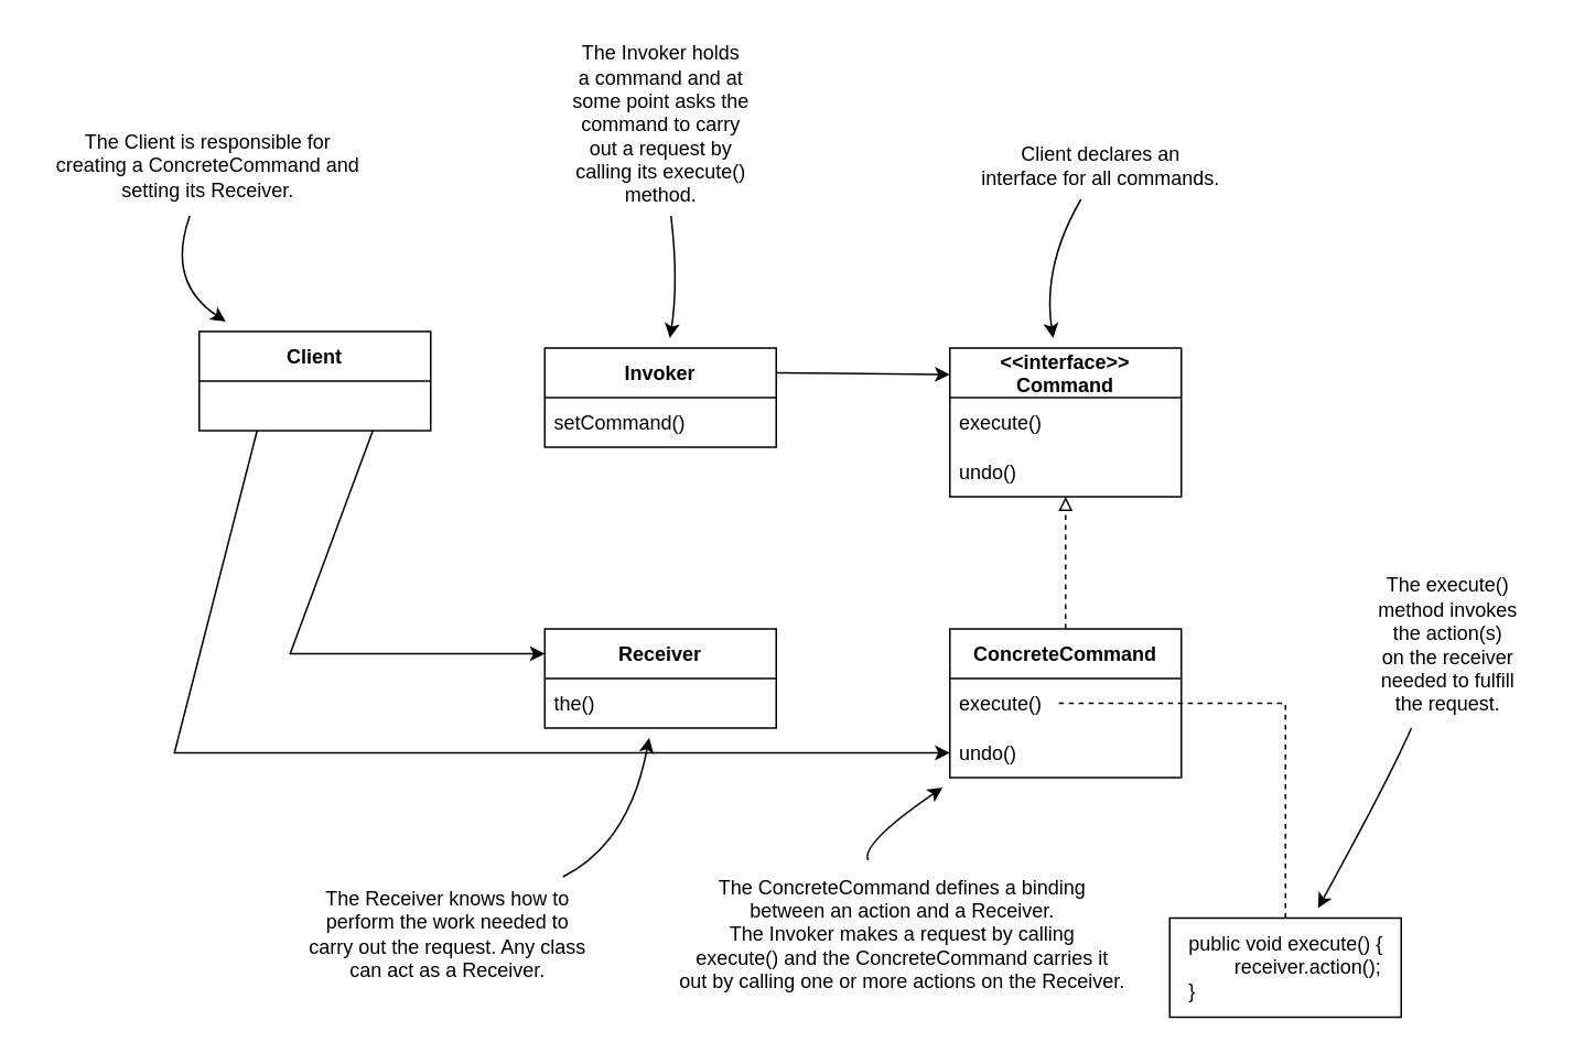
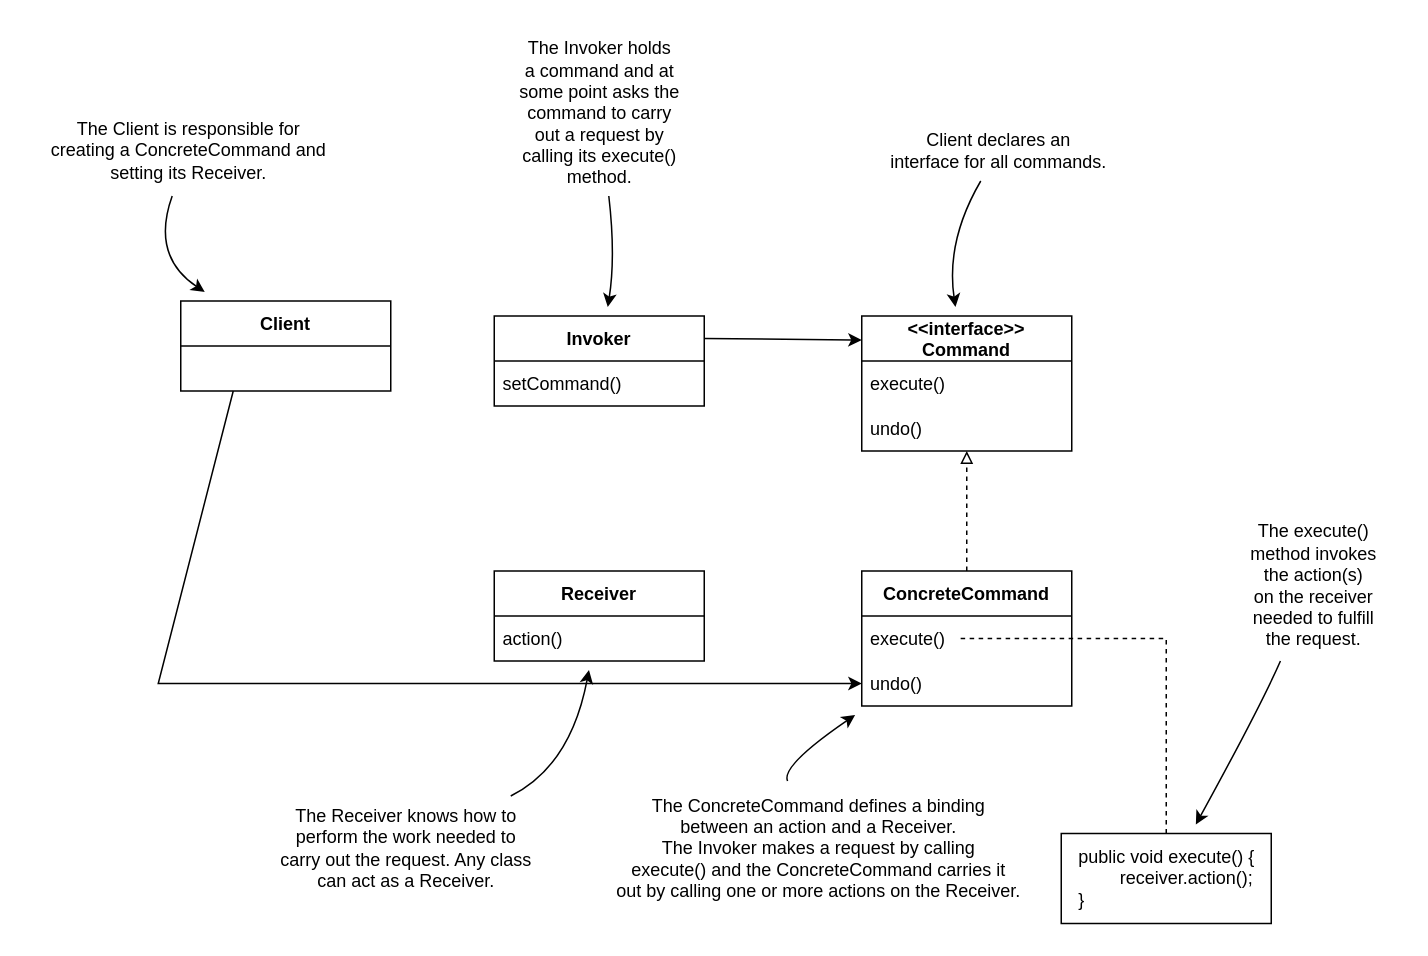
- <mxCell id="14" value="" style="endArrow=classic;html=1;rounded=0;entryX=0;entryY=0.25;entryDx=0;entryDy=0;exitX=0.75;exitY=1;exitDx=0;exitDy=0;" edge="1" parent="1" source="2" target="8"><mxGeometry width="50" height="50" relative="1" as="geometry"><mxPoint x="440" y="620" as="sourcePoint" /><mxPoint x="490" y="570" as="targetPoint" /><Array as="points"><mxPoint x="175" y="395" /></Array></mxGeometry></mxCell>
- <mxCell id="9" value="the()" style="text;strokeColor=none;fillColor=none;align=left;verticalAlign=middle;spacingLeft=4;spacingRight=4;overflow=hidden;points=[[0,0.5],[1,0.5]];portConstraint=eastwest;rotatable=0;" vertex="1" parent="8"><mxGeometry y="30" width="140" height="30" as="geometry" /></mxCell>
+ <mxCell id="9" value="action()" style="text;strokeColor=none;fillColor=none;align=left;verticalAlign=middle;spacingLeft=4;spacingRight=4;overflow=hidden;points=[[0,0.5],[1,0.5]];portConstraint=eastwest;rotatable=0;" vertex="1" parent="8"><mxGeometry y="30" width="140" height="30" as="geometry" /></mxCell>
